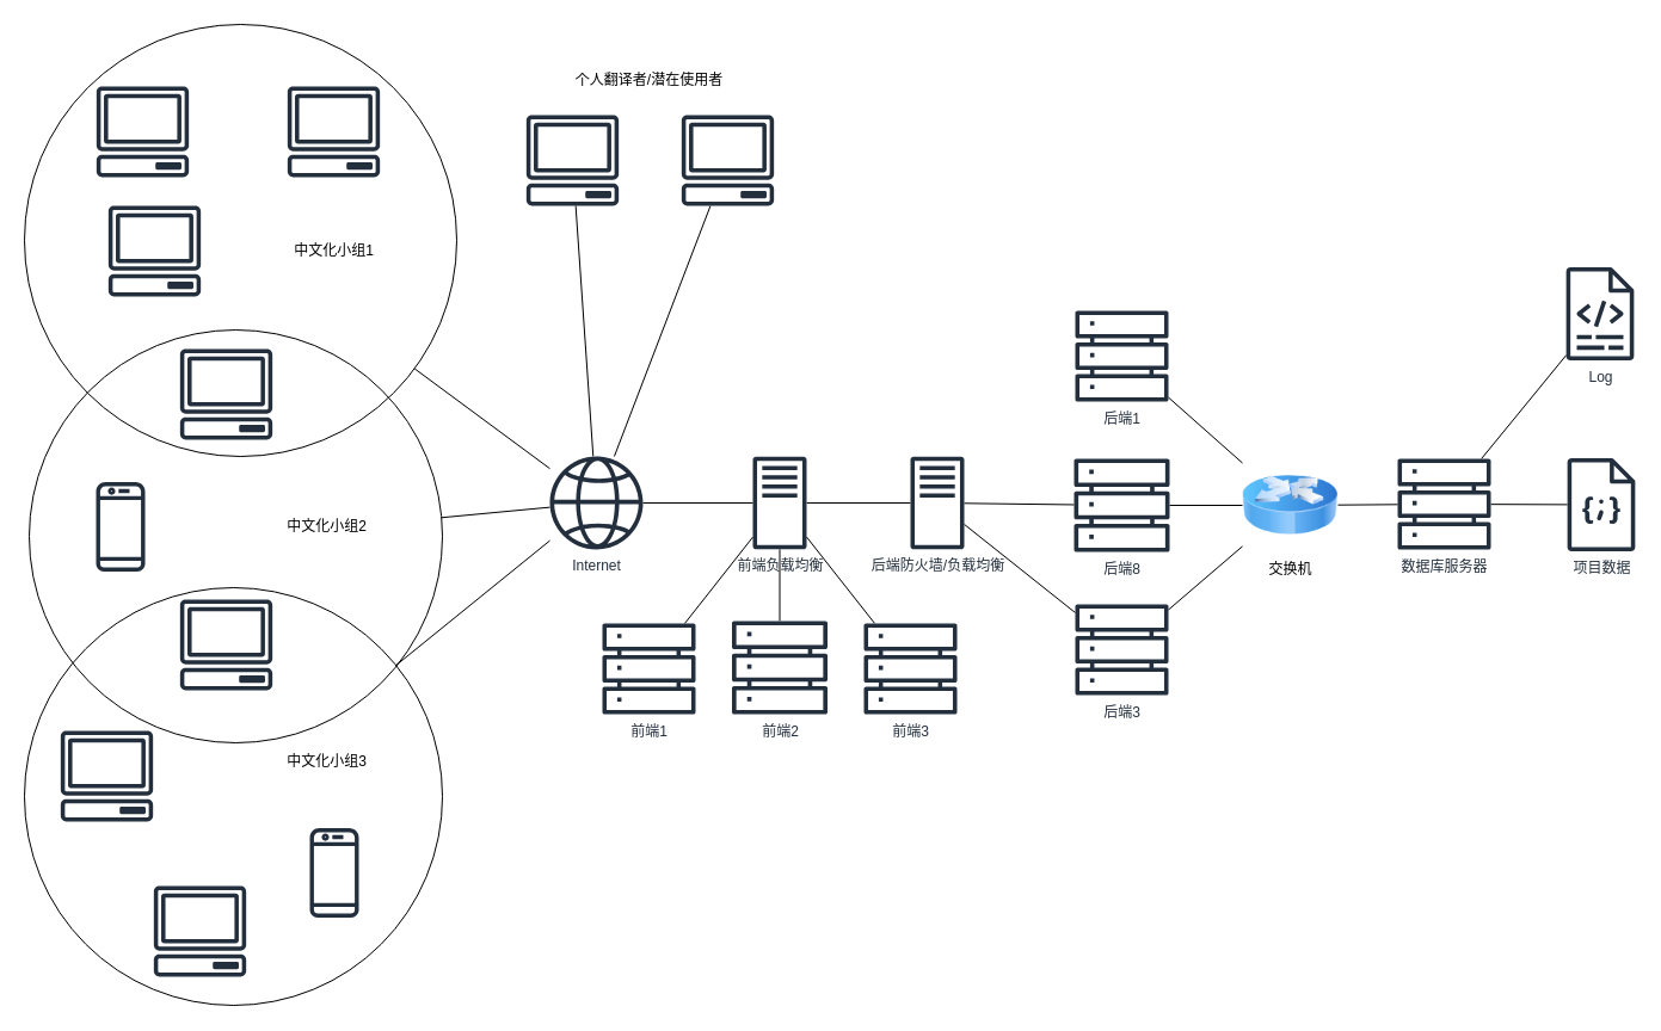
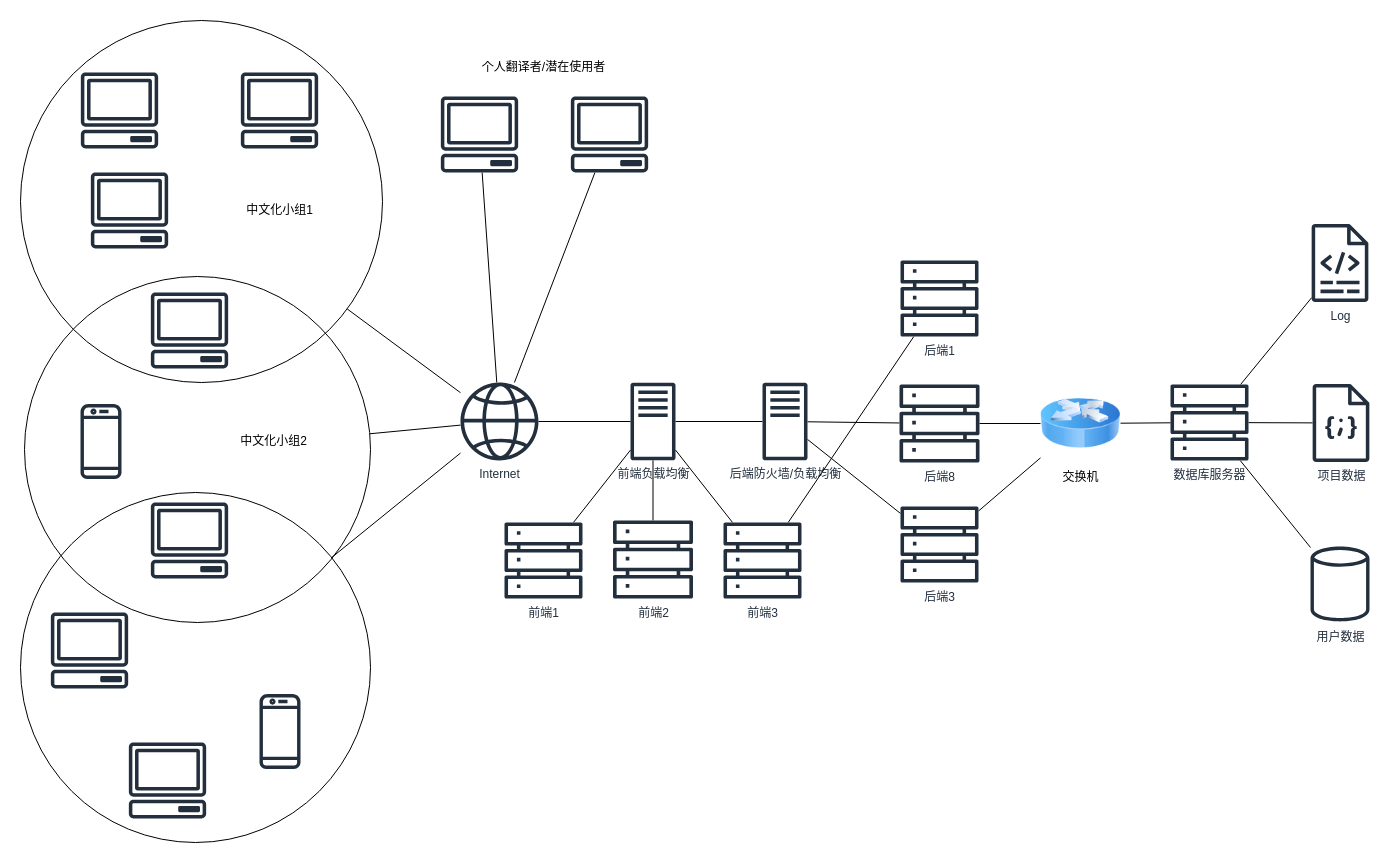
- <mxCell id="30" style="rounded=0;orthogonalLoop=1;jettySize=auto;html=1;endArrow=none;endFill=0;" edge="1" parent="1" source="31" target="46"><mxGeometry relative="1" as="geometry" /></mxCell>
+ <mxCell id="30" style="rounded=0;orthogonalLoop=1;jettySize=auto;html=1;endArrow=none;endFill=0;" edge="1" parent="1" source="31" target="22"><mxGeometry relative="1" as="geometry" /></mxCell>
+ <mxCell id="38" style="rounded=0;orthogonalLoop=1;jettySize=auto;html=1;endArrow=none;endFill=0;" edge="1" parent="1" source="41" target="42"><mxGeometry relative="1" as="geometry" /></mxCell>
+ <mxCell id="42" value="用户数据" style="sketch=0;outlineConnect=0;fontColor=#232F3E;gradientColor=none;fillColor=#232F3D;strokeColor=none;dashed=0;verticalLabelPosition=bottom;verticalAlign=top;align=center;html=1;fontSize=12;fontStyle=0;aspect=fixed;pointerEvents=1;shape=mxgraph.aws4.generic_database;" vertex="1" parent="1"><mxGeometry x="1310" y="544.5" width="59" height="78" as="geometry" /></mxCell>
- <mxCell id="52" value="中文化小组3" style="text;html=1;align=center;verticalAlign=middle;resizable=0;points=[];autosize=1;strokeColor=none;fillColor=none;" vertex="1" parent="1"><mxGeometry x="228" y="622.5" width="90" height="30" as="geometry" /></mxCell>
